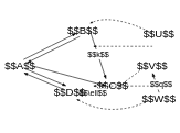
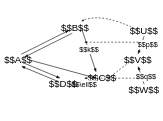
+ <mxCell id="15" style="edgeStyle=none;curved=1;rounded=0;orthogonalLoop=1;jettySize=auto;html=1;exitX=0.5;exitY=1;exitDx=0;exitDy=0;entryX=0.5;entryY=0;entryDx=0;entryDy=0;fontSize=12;startSize=8;endSize=4;strokeWidth=1;endArrow=blockThin;endFill=1;" edge="1" parent="1" source="18" target="20"><mxGeometry relative="1" as="geometry" /></mxCell>
+ <mxCell id="16" value="$$p$$" style="edgeLabel;html=1;align=center;verticalAlign=middle;resizable=0;points=[];fontSize=12;" vertex="1" connectable="0" parent="15"><mxGeometry x="-0.034" y="-1" relative="1" as="geometry"><mxPoint x="11" as="offset" /></mxGeometry></mxCell>
- <mxCell id="23" style="edgeStyle=none;curved=1;rounded=0;orthogonalLoop=1;jettySize=auto;html=1;exitX=0;exitY=0.5;exitDx=0;exitDy=0;entryX=1;entryY=1;entryDx=0;entryDy=0;fontSize=12;startSize=8;endSize=2;dashed=1;endArrow=blockThin;endFill=1;" edge="1" parent="1" source="24" target="14"><mxGeometry relative="1" as="geometry"><Array as="points"><mxPoint x="170" y="180" /></Array></mxGeometry></mxCell>
